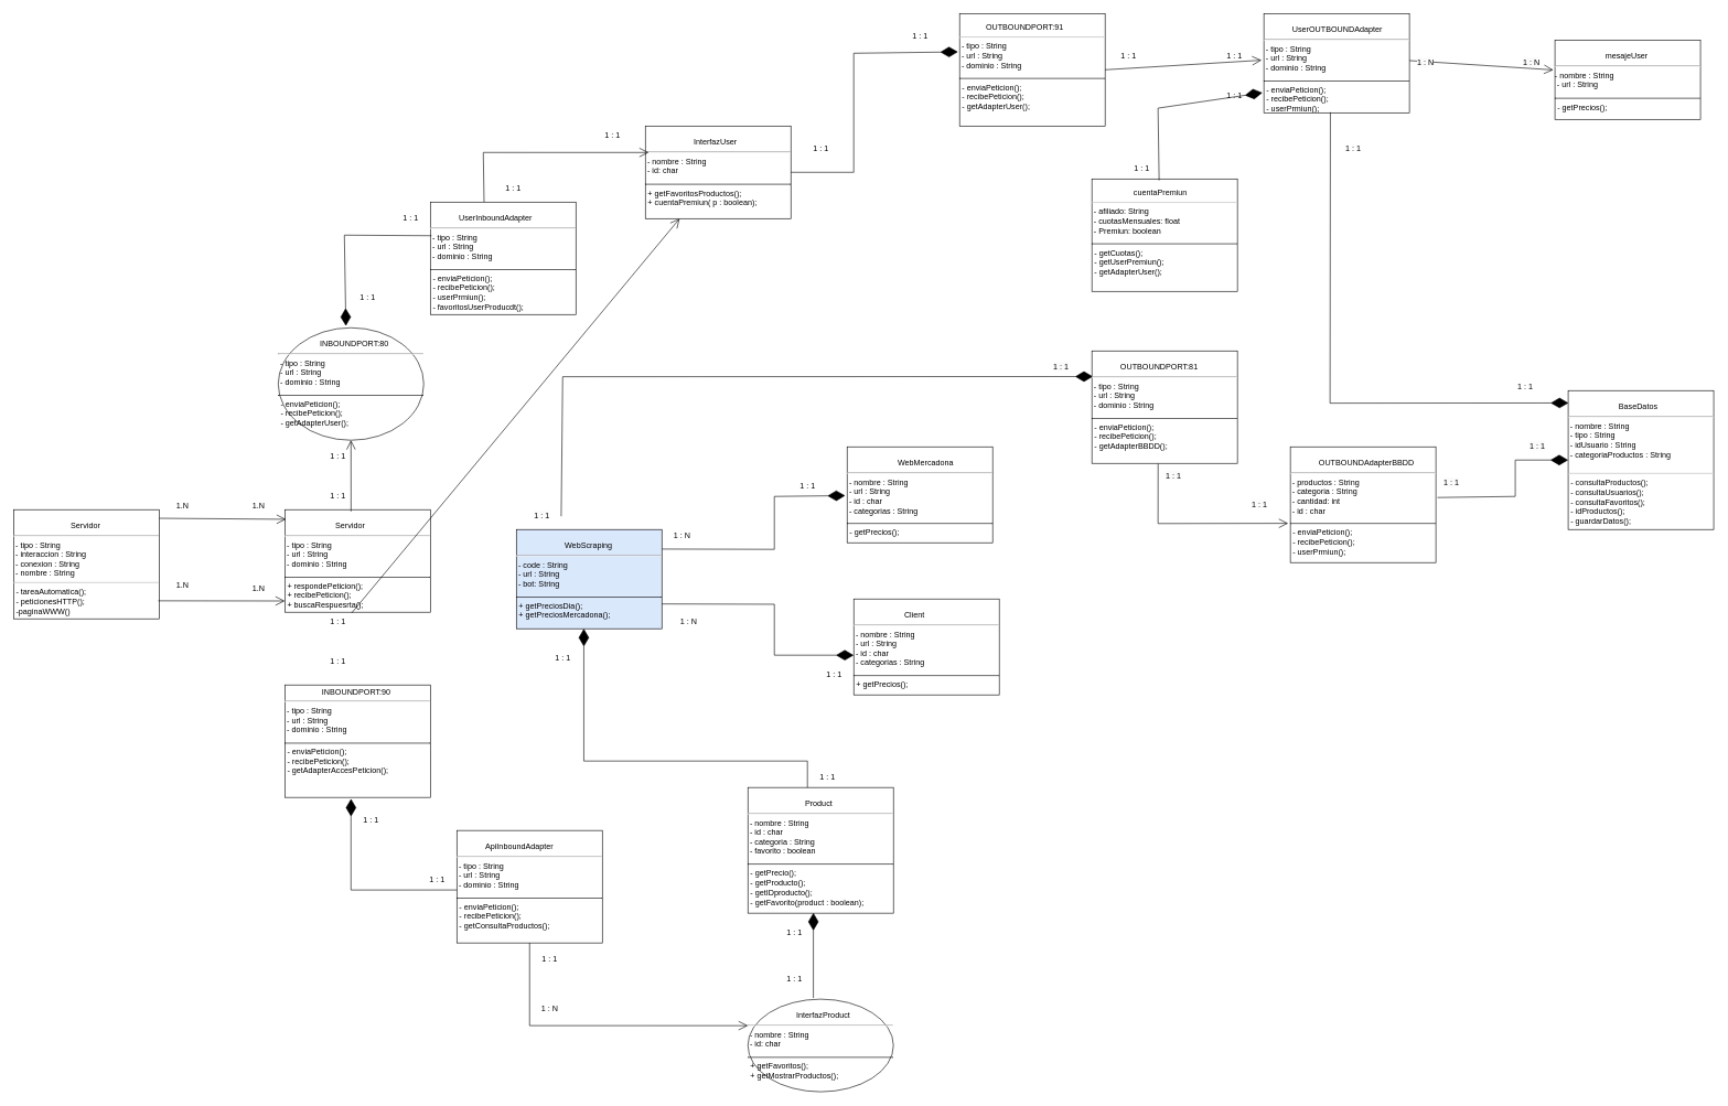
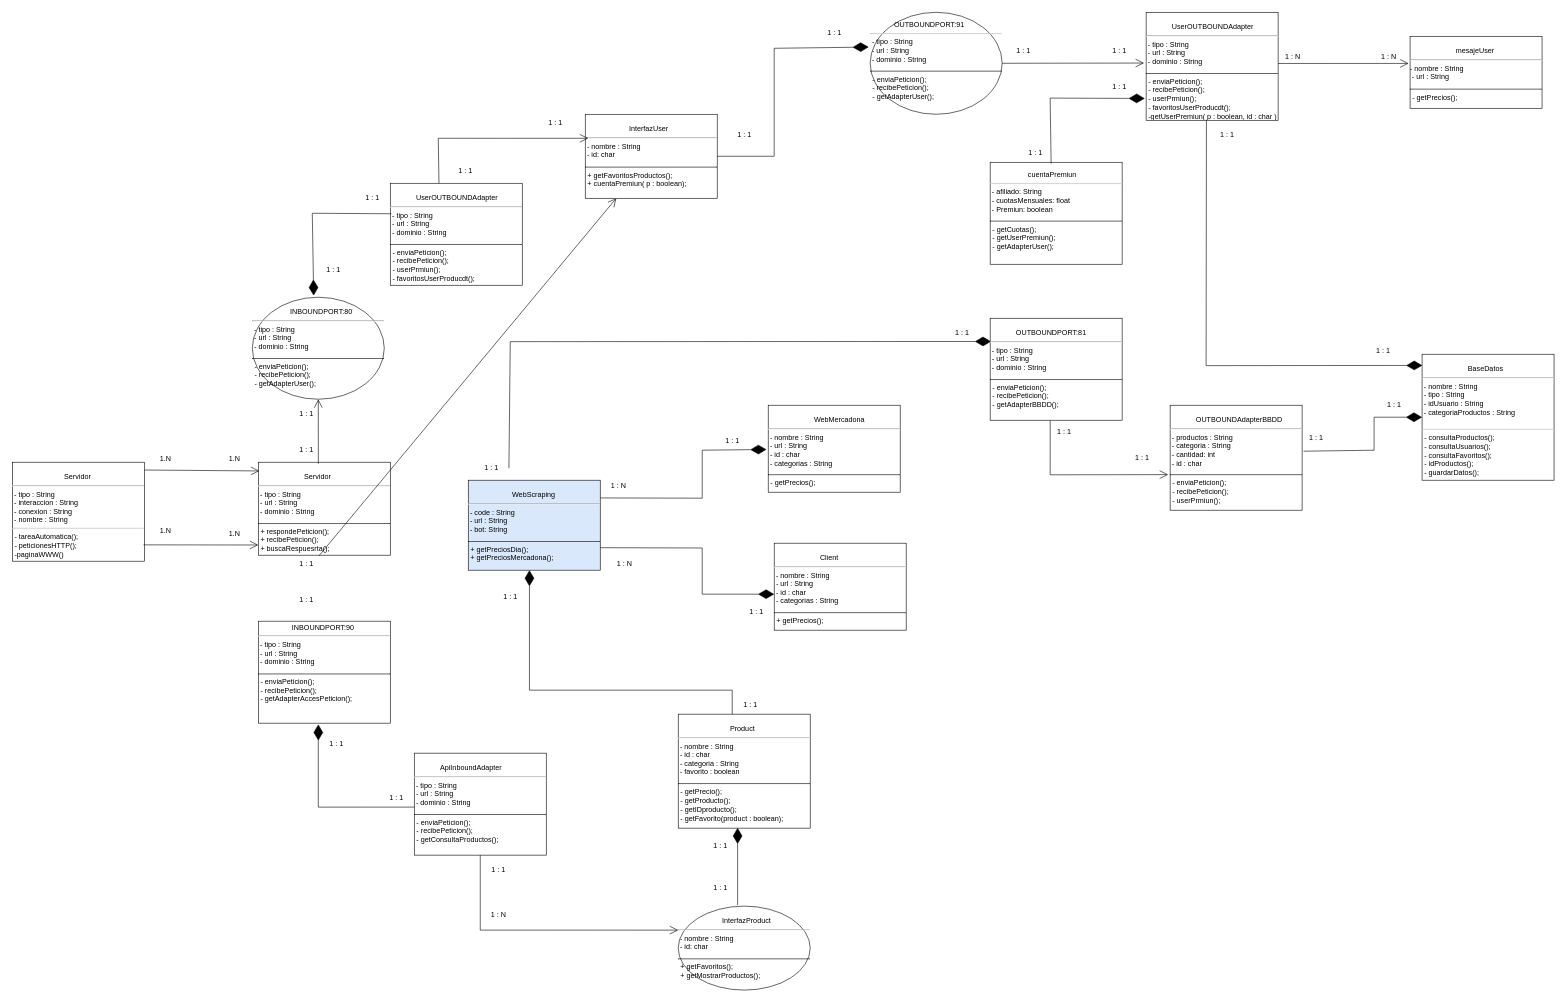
- <mxCell id="54" value="&lt;p style=&quot;margin:0px;margin-top:4px;text-align:center;&quot;&gt;&lt;br&gt;&lt;/p&gt;&lt;blockquote style=&quot;margin: 0 0 0 40px; border: none; padding: 0px;&quot;&gt;&lt;div style=&quot;&quot;&gt;&lt;span style=&quot;background-color: initial;&quot;&gt;&amp;nbsp;UserOUTBOUNDAdapter&lt;/span&gt;&lt;/div&gt;&lt;/blockquote&gt;&lt;div style=&quot;text-align: left;&quot;&gt;&lt;hr&gt;&amp;nbsp;- tipo : String&lt;/div&gt;&lt;div style=&quot;text-align: left;&quot;&gt;&amp;nbsp;- url : String&lt;/div&gt;&lt;div style=&quot;text-align: left;&quot;&gt;&amp;nbsp;- dominio : String&lt;/div&gt;&lt;p&gt;&lt;/p&gt;&lt;hr size=&quot;1&quot; style=&quot;border-style:solid;&quot;&gt;&lt;p style=&quot;margin:0px;margin-left:4px;&quot;&gt;- enviaPeticion();&lt;/p&gt;&lt;p style=&quot;margin:0px;margin-left:4px;&quot;&gt;- recibePeticion();&lt;/p&gt;&lt;p style=&quot;margin:0px;margin-left:4px;&quot;&gt;- userPrmiun();&lt;/p&gt;&lt;p style=&quot;margin:0px;margin-left:4px;&quot;&gt;- favoritosUserProducdt();&lt;/p&gt;&lt;p style=&quot;margin:0px;margin-left:4px;&quot;&gt;-getUserPremiun( p : boolean, id : char )&lt;/p&gt;&lt;p style=&quot;margin:0px;margin-left:4px;&quot;&gt;&lt;br&gt;&lt;/p&gt;&lt;p style=&quot;margin:0px;margin-left:4px;&quot;&gt;&lt;br&gt;&lt;/p&gt;&lt;p style=&quot;margin:0px;margin-left:4px;&quot;&gt;&lt;br&gt;&lt;/p&gt;" style="verticalAlign=top;align=left;overflow=fill;html=1;whiteSpace=wrap;" vertex="1" parent="1"><mxGeometry x="1910" y="20" width="220" height="150" as="geometry" /></mxCell>
+ <mxCell id="54" value="&lt;p style=&quot;margin:0px;margin-top:4px;text-align:center;&quot;&gt;&lt;br&gt;&lt;/p&gt;&lt;blockquote style=&quot;margin: 0 0 0 40px; border: none; padding: 0px;&quot;&gt;&lt;div style=&quot;&quot;&gt;&lt;span style=&quot;background-color: initial;&quot;&gt;&amp;nbsp;UserOUTBOUNDAdapter&lt;/span&gt;&lt;/div&gt;&lt;/blockquote&gt;&lt;div style=&quot;text-align: left;&quot;&gt;&lt;hr&gt;&amp;nbsp;- tipo : String&lt;/div&gt;&lt;div style=&quot;text-align: left;&quot;&gt;&amp;nbsp;- url : String&lt;/div&gt;&lt;div style=&quot;text-align: left;&quot;&gt;&amp;nbsp;- dominio : String&lt;/div&gt;&lt;p&gt;&lt;/p&gt;&lt;hr size=&quot;1&quot; style=&quot;border-style:solid;&quot;&gt;&lt;p style=&quot;margin:0px;margin-left:4px;&quot;&gt;- enviaPeticion();&lt;/p&gt;&lt;p style=&quot;margin:0px;margin-left:4px;&quot;&gt;- recibePeticion();&lt;/p&gt;&lt;p style=&quot;margin:0px;margin-left:4px;&quot;&gt;- userPrmiun();&lt;/p&gt;&lt;p style=&quot;margin:0px;margin-left:4px;&quot;&gt;- favoritosUserProducdt();&lt;/p&gt;&lt;p style=&quot;margin:0px;margin-left:4px;&quot;&gt;-getUserPremiun( p : boolean, id : char )&lt;/p&gt;&lt;p style=&quot;margin:0px;margin-left:4px;&quot;&gt;&lt;br&gt;&lt;/p&gt;&lt;p style=&quot;margin:0px;margin-left:4px;&quot;&gt;&lt;br&gt;&lt;/p&gt;&lt;p style=&quot;margin:0px;margin-left:4px;&quot;&gt;&lt;br&gt;&lt;/p&gt;" style="verticalAlign=top;align=left;overflow=fill;html=1;whiteSpace=wrap;" vertex="1" parent="1"><mxGeometry x="1910" y="20" width="220" height="180" as="geometry" /></mxCell>
- <mxCell id="53" value="&lt;blockquote style=&quot;margin: 0px 0px 0px 40px; border: none; padding: 0px;&quot;&gt;&lt;span style=&quot;background-color: initial;&quot;&gt;&amp;nbsp;&lt;/span&gt;&lt;/blockquote&gt;&lt;blockquote style=&quot;margin: 0px 0px 0px 40px; border: none; padding: 0px;&quot;&gt;&lt;span style=&quot;background-color: initial;&quot;&gt;OUTBOUND&lt;/span&gt;&lt;span style=&quot;background-color: initial;&quot;&gt;PORT:&lt;/span&gt;&lt;span style=&quot;background-color: initial;&quot;&gt;91&lt;/span&gt;&lt;/blockquote&gt;&lt;div style=&quot;text-align: left;&quot;&gt;&lt;hr&gt;&amp;nbsp;- tipo : String&lt;/div&gt;&lt;div style=&quot;text-align: left;&quot;&gt;&amp;nbsp;- url : String&lt;/div&gt;&lt;div style=&quot;text-align: left;&quot;&gt;&amp;nbsp;- dominio : String&lt;/div&gt;&lt;p&gt;&lt;/p&gt;&lt;hr size=&quot;1&quot; style=&quot;border-style:solid;&quot;&gt;&lt;p style=&quot;margin:0px;margin-left:4px;&quot;&gt;- enviaPeticion();&lt;/p&gt;&lt;p style=&quot;margin:0px;margin-left:4px;&quot;&gt;- recibePeticion();&lt;/p&gt;&lt;p style=&quot;margin:0px;margin-left:4px;&quot;&gt;- getAdapterUser();&lt;/p&gt;&lt;p style=&quot;margin:0px;margin-left:4px;&quot;&gt;&lt;br&gt;&lt;/p&gt;&lt;p style=&quot;margin:0px;margin-left:4px;&quot;&gt;&lt;br&gt;&lt;/p&gt;&lt;p style=&quot;margin:0px;margin-left:4px;&quot;&gt;&lt;br&gt;&lt;/p&gt;" style="verticalAlign=top;align=left;overflow=fill;html=1;whiteSpace=wrap;" vertex="1" parent="1"><mxGeometry x="1450" y="20" width="220" height="170" as="geometry" /></mxCell>
+ <mxCell id="53" value="&lt;blockquote style=&quot;margin: 0px 0px 0px 40px; border: none; padding: 0px;&quot;&gt;&lt;span style=&quot;background-color: initial;&quot;&gt;&amp;nbsp;&lt;/span&gt;&lt;/blockquote&gt;&lt;blockquote style=&quot;margin: 0px 0px 0px 40px; border: none; padding: 0px;&quot;&gt;&lt;span style=&quot;background-color: initial;&quot;&gt;OUTBOUND&lt;/span&gt;&lt;span style=&quot;background-color: initial;&quot;&gt;PORT:&lt;/span&gt;&lt;span style=&quot;background-color: initial;&quot;&gt;91&lt;/span&gt;&lt;/blockquote&gt;&lt;div style=&quot;text-align: left;&quot;&gt;&lt;hr&gt;&amp;nbsp;- tipo : String&lt;/div&gt;&lt;div style=&quot;text-align: left;&quot;&gt;&amp;nbsp;- url : String&lt;/div&gt;&lt;div style=&quot;text-align: left;&quot;&gt;&amp;nbsp;- dominio : String&lt;/div&gt;&lt;p&gt;&lt;/p&gt;&lt;hr size=&quot;1&quot; style=&quot;border-style:solid;&quot;&gt;&lt;p style=&quot;margin:0px;margin-left:4px;&quot;&gt;- enviaPeticion();&lt;/p&gt;&lt;p style=&quot;margin:0px;margin-left:4px;&quot;&gt;- recibePeticion();&lt;/p&gt;&lt;p style=&quot;margin:0px;margin-left:4px;&quot;&gt;- getAdapterUser();&lt;/p&gt;&lt;p style=&quot;margin:0px;margin-left:4px;&quot;&gt;&lt;br&gt;&lt;/p&gt;&lt;p style=&quot;margin:0px;margin-left:4px;&quot;&gt;&lt;br&gt;&lt;/p&gt;&lt;p style=&quot;margin:0px;margin-left:4px;&quot;&gt;&lt;br&gt;&lt;/p&gt;" style="ellipse;verticalAlign=top;align=left;overflow=fill;html=1;whiteSpace=wrap;" vertex="1" parent="1"><mxGeometry x="1450" y="20" width="220" height="170" as="geometry" /></mxCell>
- <mxCell id="9" value="&lt;p style=&quot;margin:0px;margin-top:4px;text-align:center;&quot;&gt;&lt;br&gt;&lt;/p&gt;&lt;blockquote style=&quot;margin: 0 0 0 40px; border: none; padding: 0px;&quot;&gt;&lt;div style=&quot;&quot;&gt;&lt;span style=&quot;background-color: initial;&quot;&gt;&amp;nbsp;UserInboundAdapter&lt;/span&gt;&lt;/div&gt;&lt;/blockquote&gt;&lt;div style=&quot;text-align: left;&quot;&gt;&lt;hr&gt;&amp;nbsp;- tipo : String&lt;/div&gt;&lt;div style=&quot;text-align: left;&quot;&gt;&amp;nbsp;- url : String&lt;/div&gt;&lt;div style=&quot;text-align: left;&quot;&gt;&amp;nbsp;- dominio : String&lt;/div&gt;&lt;p&gt;&lt;/p&gt;&lt;hr size=&quot;1&quot; style=&quot;border-style:solid;&quot;&gt;&lt;p style=&quot;margin:0px;margin-left:4px;&quot;&gt;- enviaPeticion();&lt;/p&gt;&lt;p style=&quot;margin:0px;margin-left:4px;&quot;&gt;- recibePeticion();&lt;/p&gt;&lt;p style=&quot;margin:0px;margin-left:4px;&quot;&gt;- userPrmiun();&lt;/p&gt;&lt;p style=&quot;margin:0px;margin-left:4px;&quot;&gt;- favoritosUserProducdt();&lt;/p&gt;&lt;p style=&quot;margin:0px;margin-left:4px;&quot;&gt;&lt;br&gt;&lt;/p&gt;&lt;p style=&quot;margin:0px;margin-left:4px;&quot;&gt;&lt;br&gt;&lt;/p&gt;&lt;p style=&quot;margin:0px;margin-left:4px;&quot;&gt;&lt;br&gt;&lt;/p&gt;" style="verticalAlign=top;align=left;overflow=fill;html=1;whiteSpace=wrap;" parent="1" vertex="1"><mxGeometry x="650" y="305" width="220" height="170" as="geometry" /></mxCell>
+ <mxCell id="9" value="&lt;p style=&quot;margin:0px;margin-top:4px;text-align:center;&quot;&gt;&lt;br&gt;&lt;/p&gt;&lt;blockquote style=&quot;margin: 0 0 0 40px; border: none; padding: 0px;&quot;&gt;&lt;div style=&quot;&quot;&gt;&lt;span style=&quot;background-color: initial;&quot;&gt;&amp;nbsp;UserOUTBOUNDAdapter&lt;/span&gt;&lt;/div&gt;&lt;/blockquote&gt;&lt;div style=&quot;text-align: left;&quot;&gt;&lt;hr&gt;&amp;nbsp;- tipo : String&lt;/div&gt;&lt;div style=&quot;text-align: left;&quot;&gt;&amp;nbsp;- url : String&lt;/div&gt;&lt;div style=&quot;text-align: left;&quot;&gt;&amp;nbsp;- dominio : String&lt;/div&gt;&lt;p&gt;&lt;/p&gt;&lt;hr size=&quot;1&quot; style=&quot;border-style:solid;&quot;&gt;&lt;p style=&quot;margin:0px;margin-left:4px;&quot;&gt;- enviaPeticion();&lt;/p&gt;&lt;p style=&quot;margin:0px;margin-left:4px;&quot;&gt;- recibePeticion();&lt;/p&gt;&lt;p style=&quot;margin:0px;margin-left:4px;&quot;&gt;- userPrmiun();&lt;/p&gt;&lt;p style=&quot;margin:0px;margin-left:4px;&quot;&gt;- favoritosUserProducdt();&lt;/p&gt;&lt;p style=&quot;margin:0px;margin-left:4px;&quot;&gt;&lt;br&gt;&lt;/p&gt;&lt;p style=&quot;margin:0px;margin-left:4px;&quot;&gt;&lt;br&gt;&lt;/p&gt;&lt;p style=&quot;margin:0px;margin-left:4px;&quot;&gt;&lt;br&gt;&lt;/p&gt;" style="verticalAlign=top;align=left;overflow=fill;html=1;whiteSpace=wrap;" parent="1" vertex="1"><mxGeometry x="650" y="305" width="220" height="170" as="geometry" /></mxCell>
